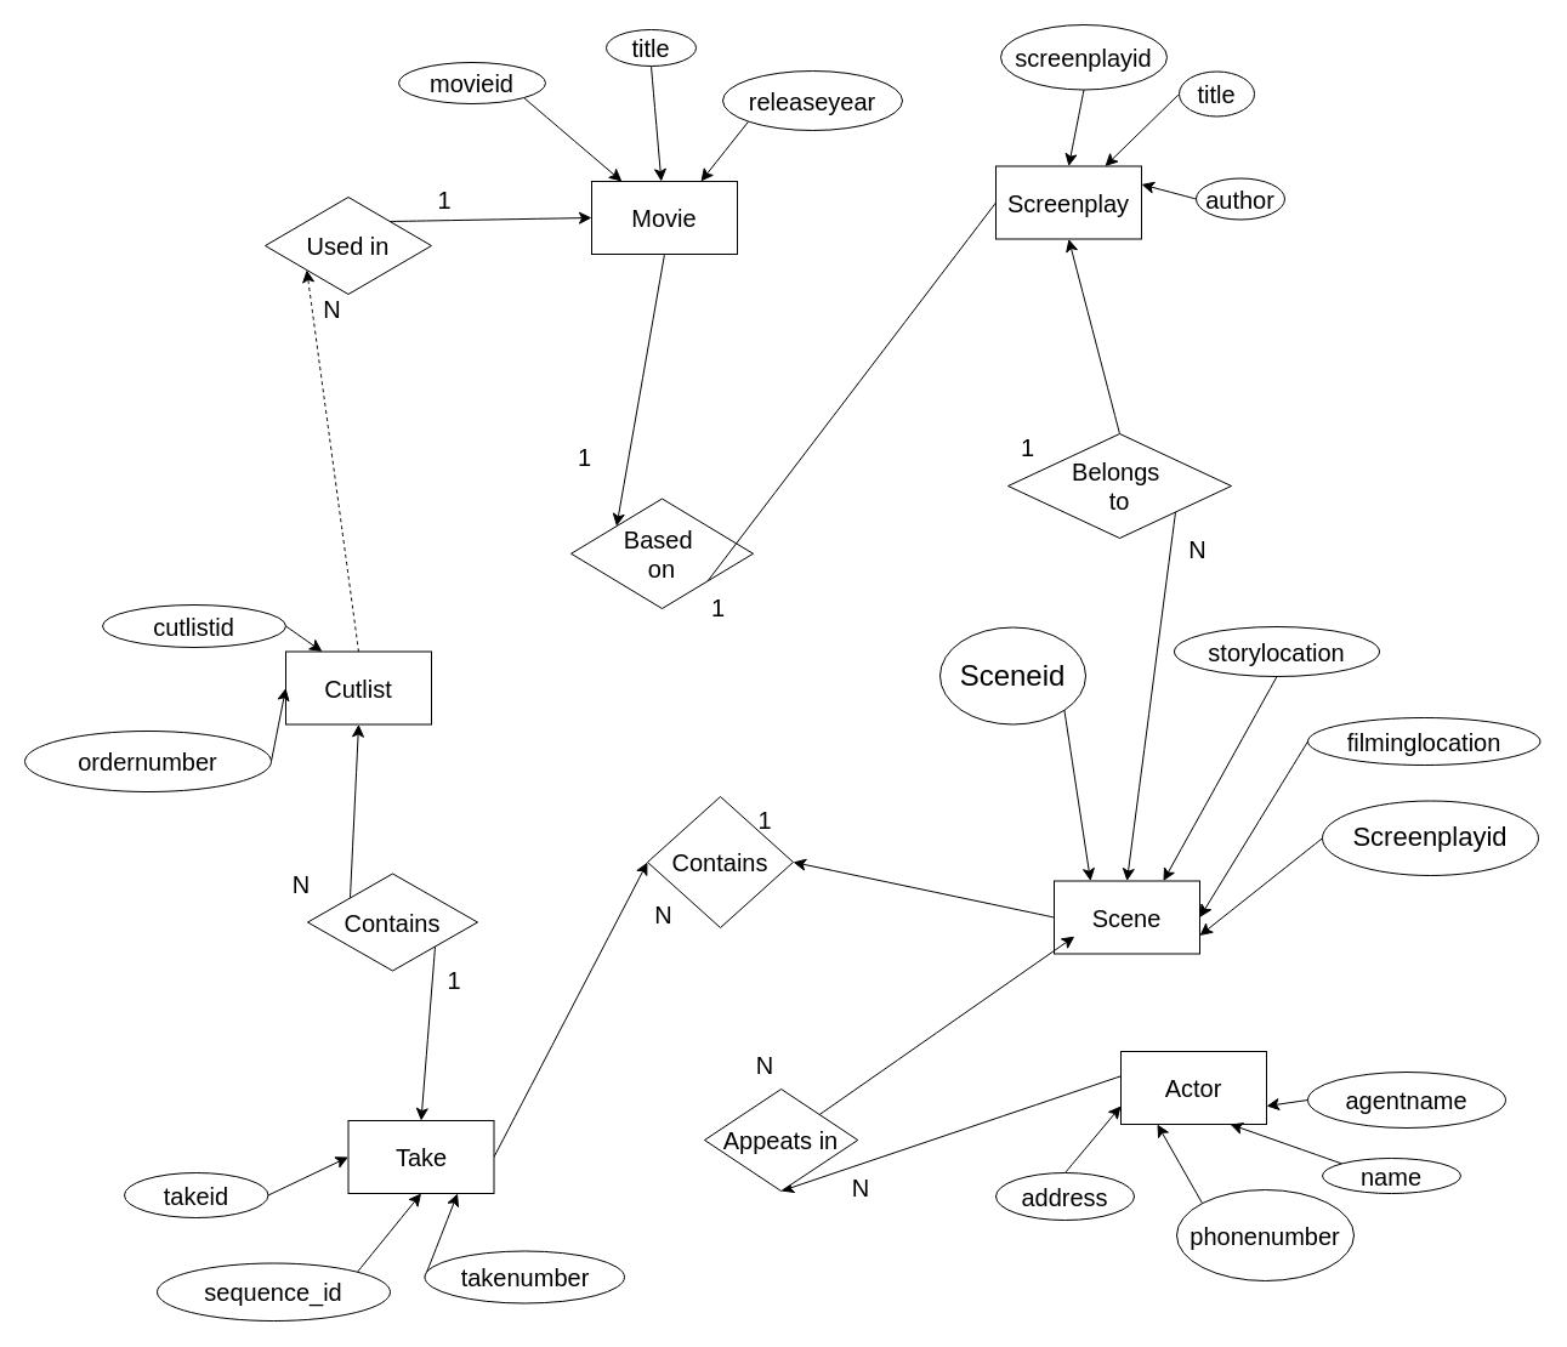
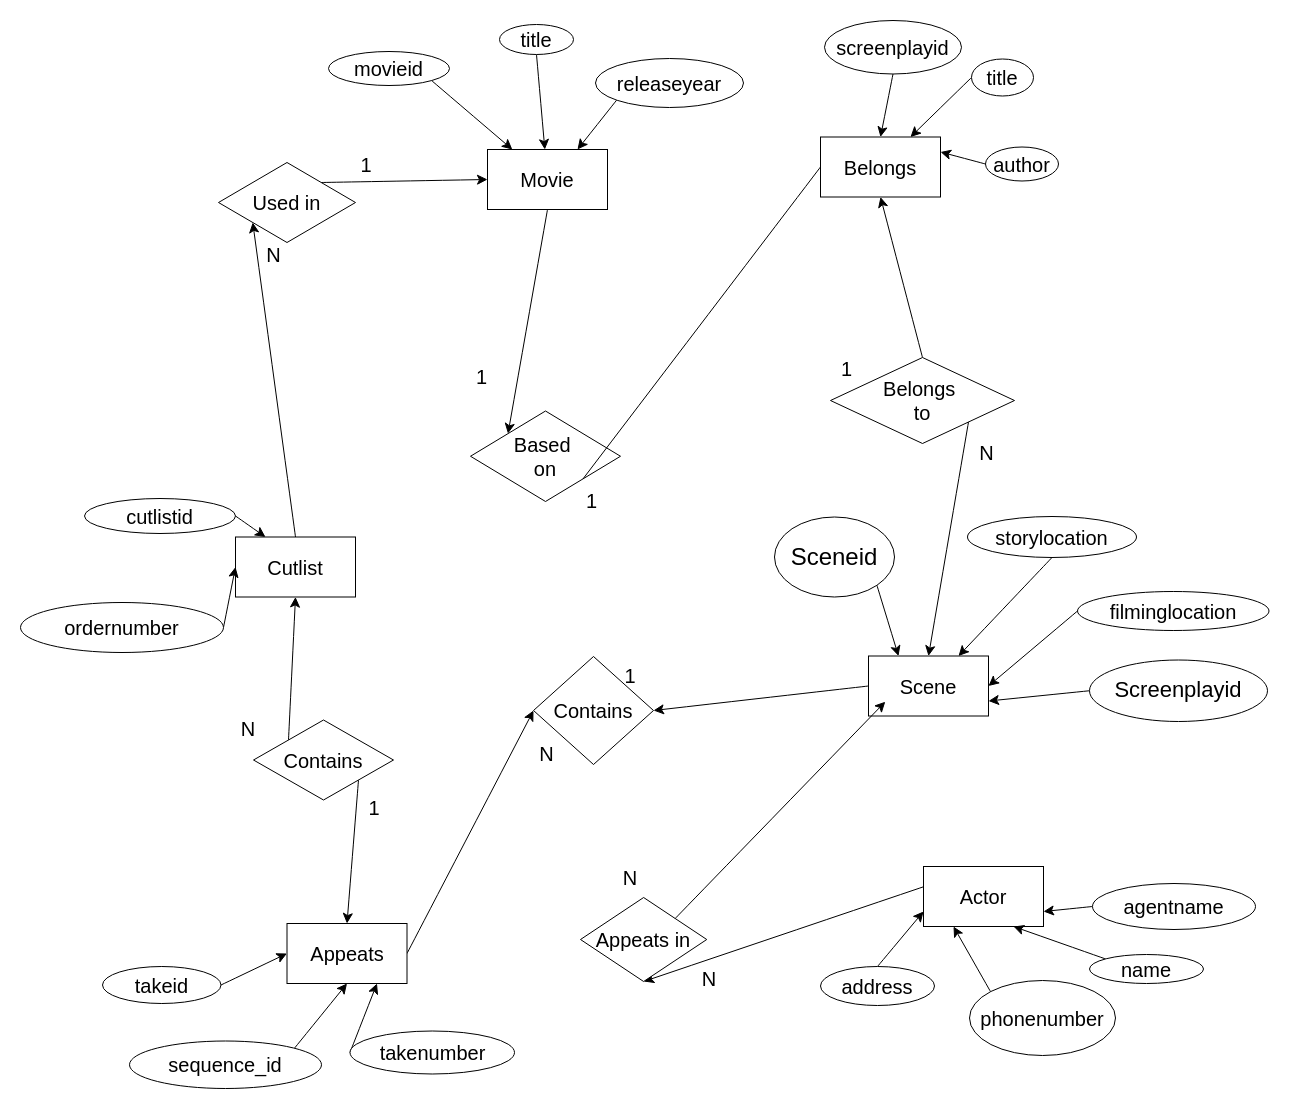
- <mxCell id="2" value="Screenplay" style="rounded=0;whiteSpace=wrap;html=1;fontFamily=Helvetica;spacing=3;fontSize=20;" vertex="1" parent="1"><mxGeometry x="820" y="136.5" width="120" height="60" as="geometry" /></mxCell>
+ <mxCell id="2" value="Belongs" style="rounded=0;whiteSpace=wrap;html=1;fontFamily=Helvetica;spacing=3;fontSize=20;" vertex="1" parent="1"><mxGeometry x="820" y="136.5" width="120" height="60" as="geometry" /></mxCell>
- <mxCell id="40" style="edgeStyle=none;curved=1;rounded=0;orthogonalLoop=1;jettySize=auto;html=1;exitX=0.5;exitY=0;exitDx=0;exitDy=0;entryX=0;entryY=1;entryDx=0;entryDy=0;fontSize=20;startSize=8;endSize=8;fontFamily=Helvetica;spacing=3;dashed=1;" edge="1" parent="1" source="41" target="58"><mxGeometry relative="1" as="geometry" /></mxCell>
+ <mxCell id="40" style="edgeStyle=none;curved=1;rounded=0;orthogonalLoop=1;jettySize=auto;html=1;exitX=0.5;exitY=0;exitDx=0;exitDy=0;entryX=0;entryY=1;entryDx=0;entryDy=0;fontSize=20;startSize=8;endSize=8;fontFamily=Helvetica;spacing=3;" edge="1" parent="1" source="41" target="58"><mxGeometry relative="1" as="geometry" /></mxCell>
- <mxCell id="5" value="Scene" style="rounded=0;whiteSpace=wrap;html=1;fontFamily=Helvetica;spacing=3;fontSize=20;" vertex="1" parent="1"><mxGeometry x="868" y="725.5" width="120" height="60" as="geometry" /></mxCell>
+ <mxCell id="5" value="Scene" style="rounded=0;whiteSpace=wrap;html=1;fontFamily=Helvetica;spacing=3;fontSize=20;" vertex="1" parent="1"><mxGeometry x="868" y="655.5" width="120" height="60" as="geometry" /></mxCell>
- <mxCell id="35" value="agentname" style="ellipse;whiteSpace=wrap;html=1;fontFamily=Helvetica;spacing=3;fontSize=20;" vertex="1" parent="1"><mxGeometry x="1077" y="883" width="163" height="46" as="geometry" /></mxCell>
+ <mxCell id="35" value="agentname" style="ellipse;whiteSpace=wrap;html=1;fontFamily=Helvetica;spacing=3;fontSize=20;" vertex="1" parent="1"><mxGeometry x="1092" y="883" width="163" height="46" as="geometry" /></mxCell>
- <mxCell id="56" value="Take" style="rounded=0;whiteSpace=wrap;html=1;fontFamily=Helvetica;spacing=3;fontSize=20;" vertex="1" parent="1"><mxGeometry x="286.5" y="923" width="120" height="60" as="geometry" /></mxCell>
+ <mxCell id="56" value="Appeats" style="rounded=0;whiteSpace=wrap;html=1;fontFamily=Helvetica;spacing=3;fontSize=20;" vertex="1" parent="1"><mxGeometry x="286.5" y="923" width="120" height="60" as="geometry" /></mxCell>
